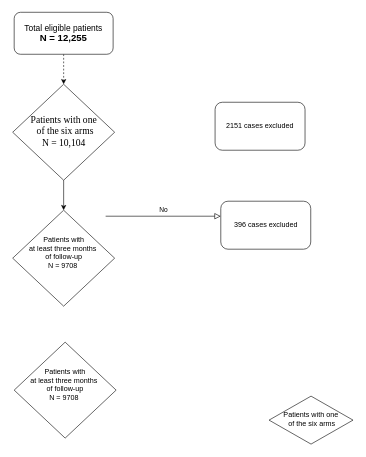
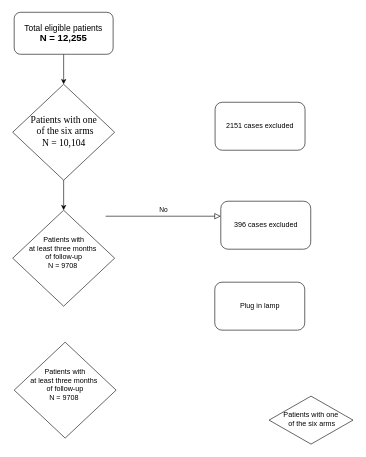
- <mxCell id="2" style="edgeStyle=orthogonalEdgeStyle;rounded=0;orthogonalLoop=1;jettySize=auto;html=1;exitX=0.5;exitY=1;exitDx=0;exitDy=0;entryX=0.5;entryY=0;entryDx=0;entryDy=0;dashed=1;" parent="1" source="3" target="5" edge="1"><mxGeometry relative="1" as="geometry" /></mxCell>
+ <mxCell id="2" style="edgeStyle=orthogonalEdgeStyle;rounded=0;orthogonalLoop=1;jettySize=auto;html=1;exitX=0.5;exitY=1;exitDx=0;exitDy=0;entryX=0.5;entryY=0;entryDx=0;entryDy=0;" parent="1" source="3" target="5" edge="1"><mxGeometry relative="1" as="geometry" /></mxCell>
+ <mxCell id="10" value="Plug in lamp" style="rounded=1;whiteSpace=wrap;html=1;fontSize=12;glass=0;strokeWidth=1;shadow=0;" parent="1" vertex="1"><mxGeometry x="357.5" y="470" width="150" height="80" as="geometry" /></mxCell>
